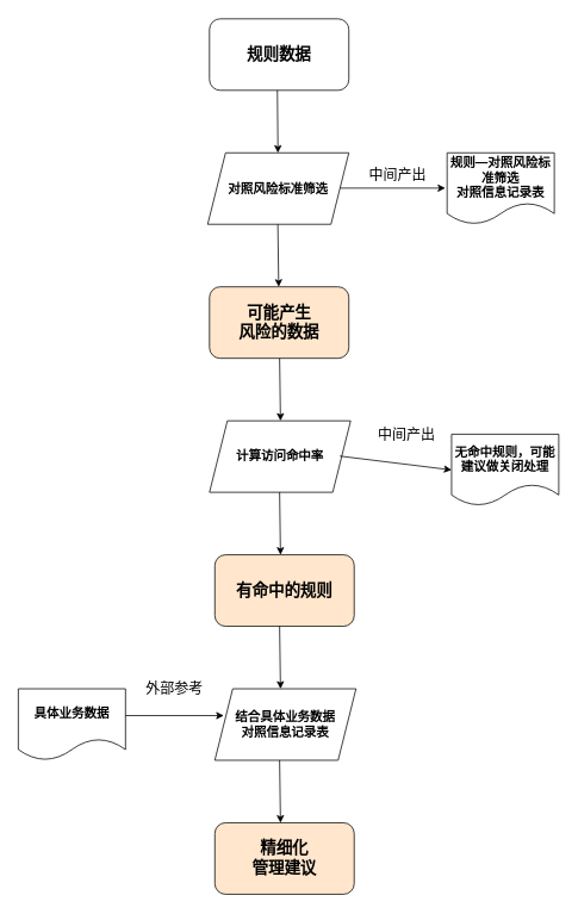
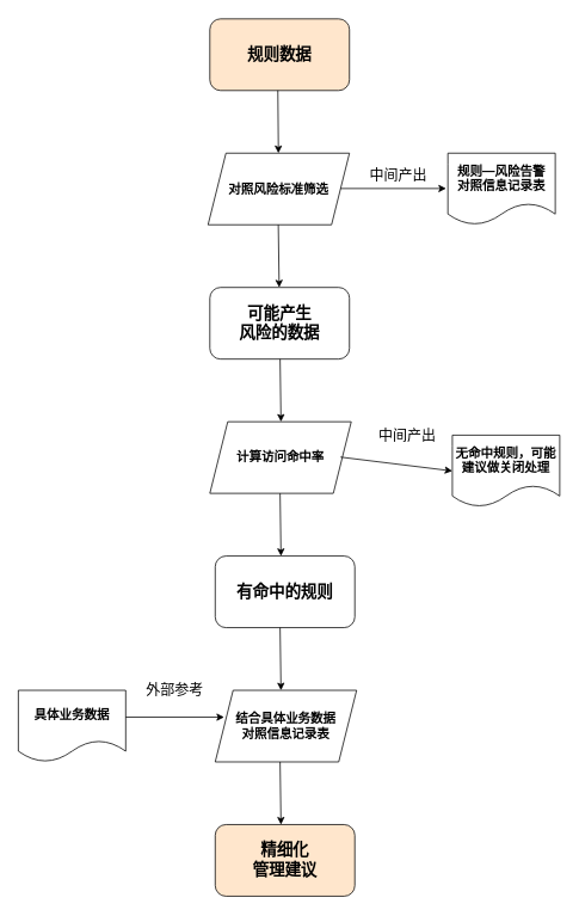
- <mxCell id="2" value="&lt;font style=&quot;font-size: 18px;&quot;&gt;&lt;b&gt;规则数据&lt;/b&gt;&lt;/font&gt;" style="rounded=1;whiteSpace=wrap;html=1;" vertex="1" parent="1"><mxGeometry x="234" y="20" width="156" height="80" as="geometry" /></mxCell>
+ <mxCell id="2" value="&lt;font style=&quot;font-size: 18px;&quot;&gt;&lt;b&gt;规则数据&lt;/b&gt;&lt;/font&gt;" style="rounded=1;whiteSpace=wrap;html=1;fillColor=#ffe6cc;" vertex="1" parent="1"><mxGeometry x="234" y="20" width="156" height="80" as="geometry" /></mxCell>
- <mxCell id="9" value="&lt;b&gt;&lt;font style=&quot;font-size: 14px;&quot;&gt;规则—对照风险标准筛选&lt;/font&gt;&lt;/b&gt;&lt;div&gt;&lt;b&gt;&lt;font style=&quot;font-size: 14px;&quot;&gt;对照信息记录表&lt;/font&gt;&lt;/b&gt;&lt;/div&gt;" style="shape=document;whiteSpace=wrap;html=1;boundedLbl=1;" vertex="1" parent="1"><mxGeometry x="500" y="170" width="120" height="80" as="geometry" /></mxCell>
+ <mxCell id="9" value="&lt;b&gt;&lt;font style=&quot;font-size: 14px;&quot;&gt;规则—风险告警&lt;/font&gt;&lt;/b&gt;&lt;div&gt;&lt;b&gt;&lt;font style=&quot;font-size: 14px;&quot;&gt;对照信息记录表&lt;/font&gt;&lt;/b&gt;&lt;/div&gt;" style="shape=document;whiteSpace=wrap;html=1;boundedLbl=1;" vertex="1" parent="1"><mxGeometry x="500" y="170" width="120" height="80" as="geometry" /></mxCell>
- <mxCell id="5" value="&lt;span style=&quot;font-size: 18px;&quot;&gt;&lt;b&gt;可能产生&lt;/b&gt;&lt;/span&gt;&lt;div&gt;&lt;span style=&quot;font-size: 18px;&quot;&gt;&lt;b&gt;风险的数据&lt;/b&gt;&lt;/span&gt;&lt;/div&gt;" style="rounded=1;whiteSpace=wrap;html=1;fillColor=#ffe6cc;" vertex="1" parent="1"><mxGeometry x="234" y="320" width="156" height="80" as="geometry" /></mxCell>
+ <mxCell id="5" value="&lt;span style=&quot;font-size: 18px;&quot;&gt;&lt;b&gt;可能产生&lt;/b&gt;&lt;/span&gt;&lt;div&gt;&lt;span style=&quot;font-size: 18px;&quot;&gt;&lt;b&gt;风险的数据&lt;/b&gt;&lt;/span&gt;&lt;/div&gt;" style="rounded=1;whiteSpace=wrap;html=1;" vertex="1" parent="1"><mxGeometry x="234" y="320" width="156" height="80" as="geometry" /></mxCell>
- <mxCell id="12" value="&lt;font style=&quot;font-size: 18px;&quot;&gt;&lt;b&gt;有命中的规则&lt;/b&gt;&lt;/font&gt;" style="rounded=1;whiteSpace=wrap;html=1;fillColor=#ffe6cc;" vertex="1" parent="1"><mxGeometry x="240" y="620" width="156" height="80" as="geometry" /></mxCell>
+ <mxCell id="12" value="&lt;font style=&quot;font-size: 18px;&quot;&gt;&lt;b&gt;有命中的规则&lt;/b&gt;&lt;/font&gt;" style="rounded=1;whiteSpace=wrap;html=1;" vertex="1" parent="1"><mxGeometry x="240" y="620" width="156" height="80" as="geometry" /></mxCell>
